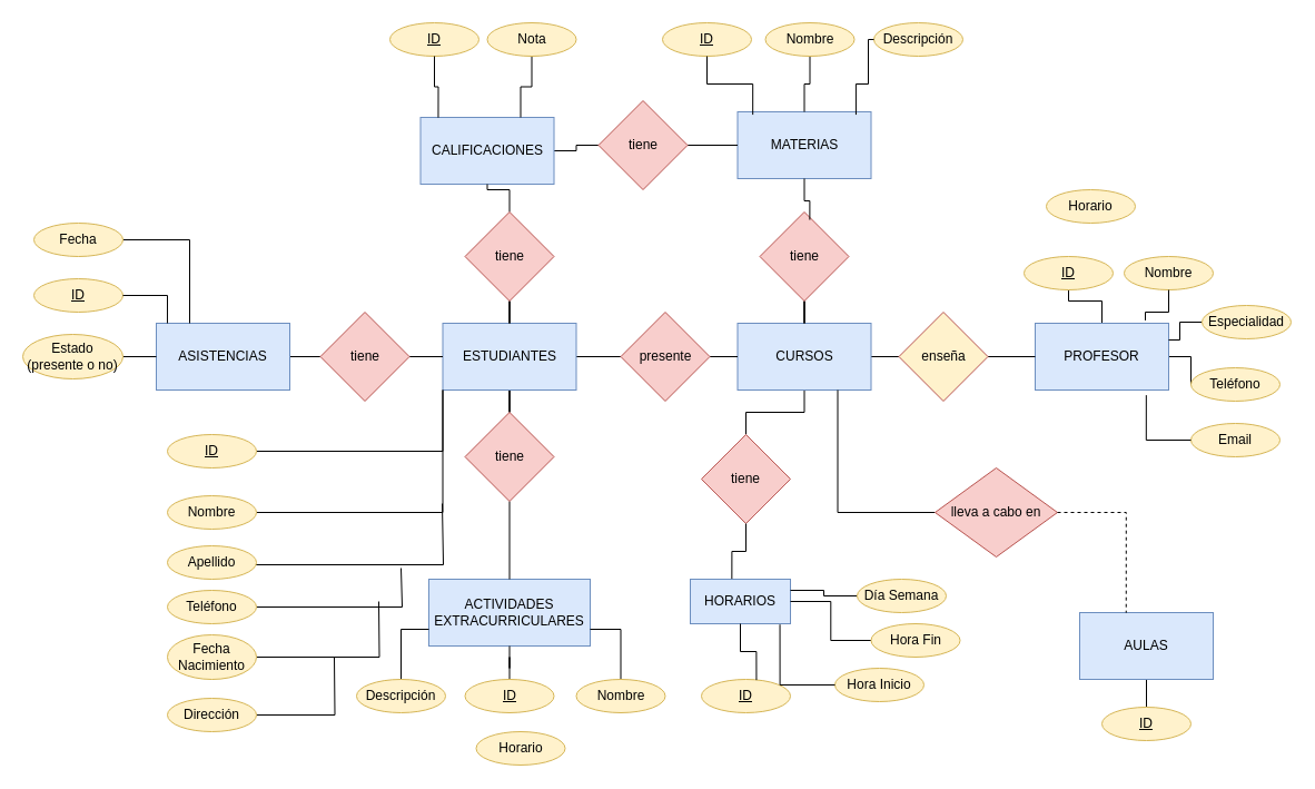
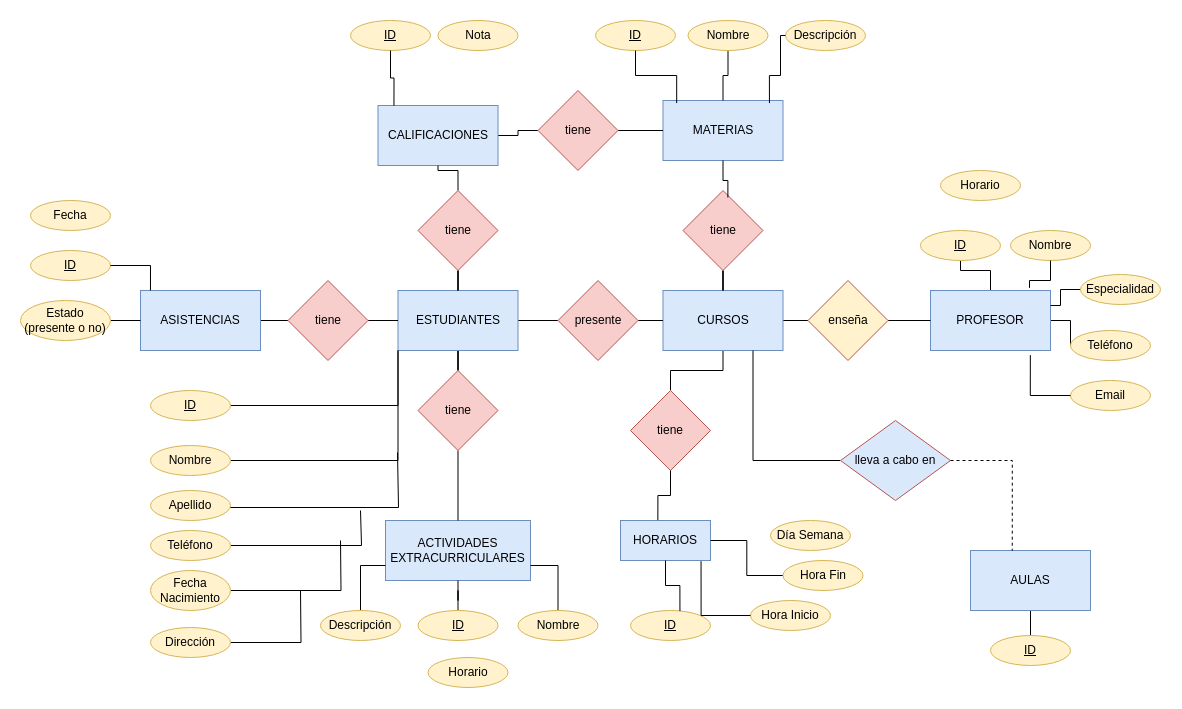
- <mxCell id="57" style="edgeStyle=orthogonalEdgeStyle;rounded=0;orthogonalLoop=1;jettySize=auto;html=1;entryX=0.75;entryY=0;entryDx=0;entryDy=0;endArrow=none;endFill=0;" parent="1" source="58" target="16" edge="1"><mxGeometry relative="1" as="geometry" /></mxCell>
- <mxCell id="52" style="edgeStyle=orthogonalEdgeStyle;rounded=0;orthogonalLoop=1;jettySize=auto;html=1;entryX=0.25;entryY=0;entryDx=0;entryDy=0;endArrow=none;endFill=0;" parent="1" source="53" target="18" edge="1"><mxGeometry relative="1" as="geometry" /></mxCell>
- <mxCell id="37" value="lleva a cabo en" style="rhombus;whiteSpace=wrap;html=1;fillColor=#f8cecc;strokeColor=#b85450;" parent="1" vertex="1"><mxGeometry x="840" y="420" width="110" height="80" as="geometry" /></mxCell>
+ <mxCell id="37" value="lleva a cabo en" style="rhombus;whiteSpace=wrap;html=1;fillColor=#dae8fc;strokeColor=#b85450;" parent="1" vertex="1"><mxGeometry x="840" y="420" width="110" height="80" as="geometry" /></mxCell>
- <mxCell id="84" style="edgeStyle=orthogonalEdgeStyle;rounded=0;orthogonalLoop=1;jettySize=auto;html=1;entryX=1;entryY=0.25;entryDx=0;entryDy=0;endArrow=none;endFill=0;" parent="1" source="85" target="14" edge="1"><mxGeometry relative="1" as="geometry" /></mxCell>
